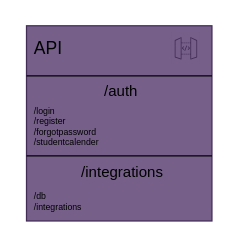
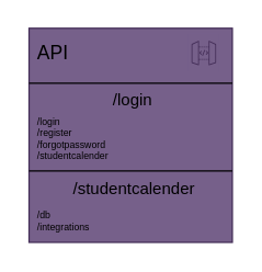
- <mxCell id="6" value="&lt;font style=&quot;font-size: 12px;&quot;&gt;/auth&lt;/font&gt;" style="html=1;align=center;spacingLeft=3;verticalAlign=middle;strokeColor=none;fillColor=none;fontSize=6;" vertex="1" parent="2"><mxGeometry y="44" width="148.206" height="18" as="geometry" /></mxCell>
+ <mxCell id="6" value="&lt;font style=&quot;font-size: 12px;&quot;&gt;/login&lt;/font&gt;" style="html=1;align=center;spacingLeft=3;verticalAlign=middle;strokeColor=none;fillColor=none;fontSize=6;" vertex="1" parent="2"><mxGeometry y="44" width="148.206" height="18" as="geometry" /></mxCell>
- <mxCell id="9" value="&lt;font style=&quot;font-size: 12px;&quot;&gt;/integrations&lt;/font&gt;" style="html=1;align=center;spacingLeft=4;verticalAlign=middle;strokeColor=none;fillColor=none;fontSize=12;" vertex="1" parent="2"><mxGeometry y="108" width="148.206" height="18" as="geometry" /></mxCell>
+ <mxCell id="9" value="&lt;font style=&quot;font-size: 12px;&quot;&gt;/studentcalender&lt;/font&gt;" style="html=1;align=center;spacingLeft=4;verticalAlign=middle;strokeColor=none;fillColor=none;fontSize=12;" vertex="1" parent="2"><mxGeometry y="108" width="148.206" height="18" as="geometry" /></mxCell>
